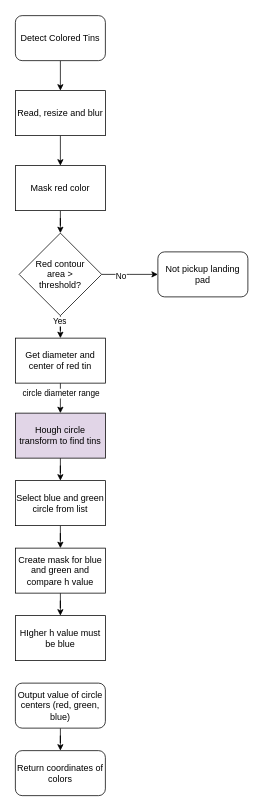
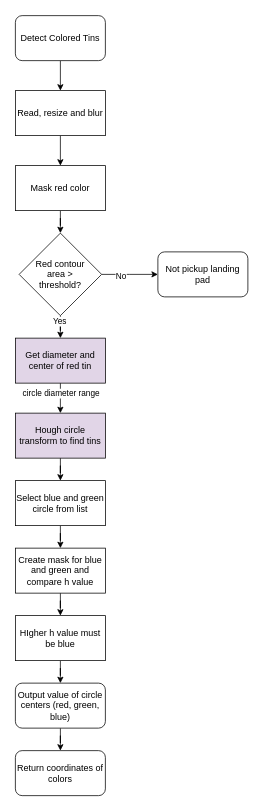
- <mxCell id="27" value="Get diameter and center of red tin" style="rounded=0;whiteSpace=wrap;html=1;" vertex="1" parent="1"><mxGeometry x="20" y="450" width="120" height="60" as="geometry" /></mxCell>
+ <mxCell id="27" value="Get diameter and center of red tin" style="rounded=0;whiteSpace=wrap;html=1;fillColor=#e1d5e7;" vertex="1" parent="1"><mxGeometry x="20" y="450" width="120" height="60" as="geometry" /></mxCell>
+ <mxCell id="20" value="" style="edgeStyle=orthogonalEdgeStyle;rounded=0;orthogonalLoop=1;jettySize=auto;html=1;" parent="1" source="21" target="23" edge="1"><mxGeometry relative="1" as="geometry" /></mxCell>
